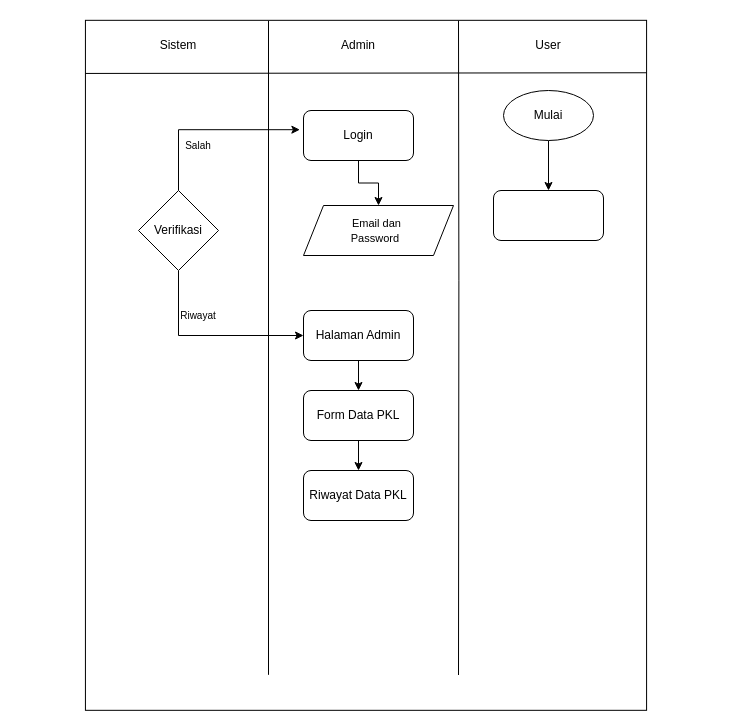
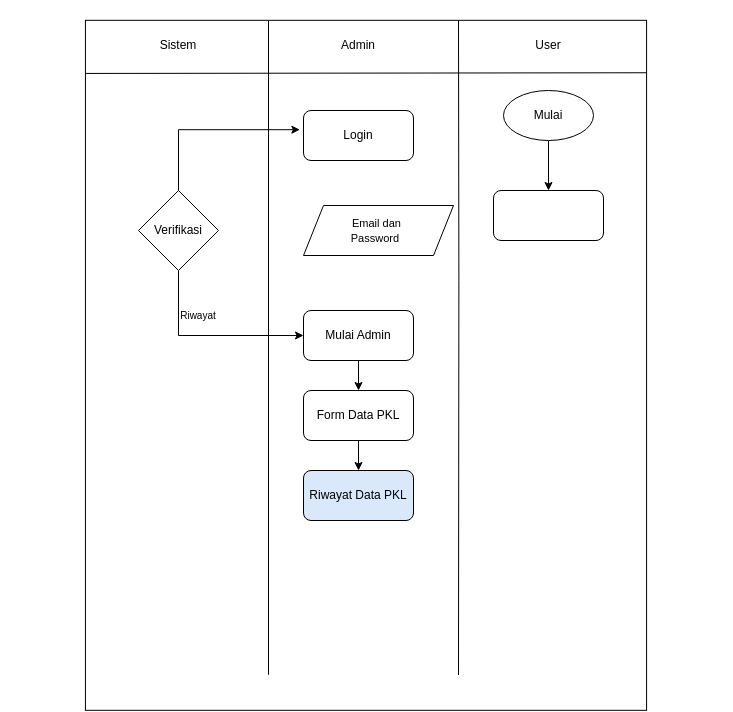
- <mxCell id="20" value="&lt;font style=&quot;font-size: 10px;&quot;&gt;Salah&lt;/font&gt;" style="text;html=1;align=center;verticalAlign=middle;whiteSpace=wrap;rounded=0;" vertex="1" parent="1"><mxGeometry x="178" y="130" width="40" height="30" as="geometry" /></mxCell>
- <mxCell id="12" style="edgeStyle=orthogonalEdgeStyle;rounded=0;orthogonalLoop=1;jettySize=auto;html=1;entryX=0.5;entryY=0;entryDx=0;entryDy=0;" edge="1" parent="1" source="13" target="18"><mxGeometry relative="1" as="geometry" /></mxCell>
- <mxCell id="17" value="Halaman Admin" style="rounded=1;whiteSpace=wrap;html=1;" vertex="1" parent="1"><mxGeometry x="303" y="310" width="110" height="50" as="geometry" /></mxCell>
+ <mxCell id="17" value="Mulai Admin" style="rounded=1;whiteSpace=wrap;html=1;" vertex="1" parent="1"><mxGeometry x="303" y="310" width="110" height="50" as="geometry" /></mxCell>
- <mxCell id="24" value="Riwayat Data PKL" style="rounded=1;whiteSpace=wrap;html=1;" vertex="1" parent="1"><mxGeometry x="303" y="470" width="110" height="50" as="geometry" /></mxCell>
+ <mxCell id="24" value="Riwayat Data PKL" style="rounded=1;whiteSpace=wrap;html=1;fillColor=#dae8fc;" vertex="1" parent="1"><mxGeometry x="303" y="470" width="110" height="50" as="geometry" /></mxCell>
